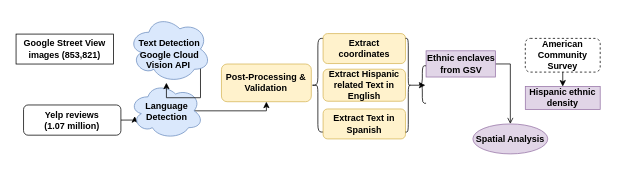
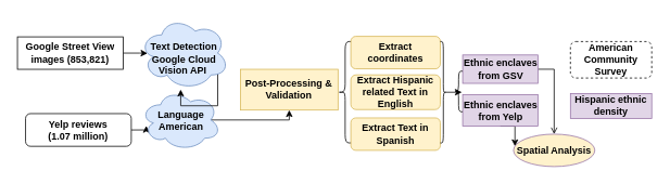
+ <mxCell id="11" value="" style="edgeStyle=orthogonalEdgeStyle;rounded=0;orthogonalLoop=1;jettySize=auto;html=1;entryX=0.091;entryY=0.503;entryDx=0;entryDy=0;entryPerimeter=0;" parent="1" source="12" target="14" edge="1"><mxGeometry relative="1" as="geometry" /></mxCell>
- <mxCell id="9" style="edgeStyle=orthogonalEdgeStyle;rounded=0;orthogonalLoop=1;jettySize=auto;html=1;exitX=0.5;exitY=1;exitDx=0;exitDy=0;entryX=0.5;entryY=0;entryDx=0;entryDy=0;" parent="1" source="10" target="8" edge="1"><mxGeometry relative="1" as="geometry" /></mxCell>
- <mxCell id="4" value="&lt;b&gt;Post-Processing &amp;amp;&lt;br&gt;Validation&lt;br&gt;&lt;/b&gt;" style="rounded=1;whiteSpace=wrap;html=1;fontSize=12;glass=0;strokeWidth=1;shadow=0;fillColor=#fff2cc;strokeColor=#d6b656;" parent="1" vertex="1"><mxGeometry x="294.25" y="85" width="120" height="50.32" as="geometry" /></mxCell>
+ <mxCell id="4" value="&lt;b&gt;Post-Processing &amp;amp;&lt;br&gt;Validation&lt;br&gt;&lt;/b&gt;" style="whiteSpace=wrap;html=1;fontSize=12;glass=0;strokeWidth=1;shadow=0;fillColor=#fff2cc;strokeColor=#d6b656;rounded=0;" parent="1" vertex="1"><mxGeometry x="294.25" y="85" width="120" height="50.32" as="geometry" /></mxCell>
+ <mxCell id="24" value="&lt;b&gt;Ethnic enclaves from Yelp&lt;/b&gt;" style="rounded=0;whiteSpace=wrap;html=1;fillColor=#e1d5e7;strokeColor=#9673a6;" parent="1" vertex="1"><mxGeometry x="567.5" y="116.26" width="92.5" height="38.74" as="geometry" /></mxCell>
- <mxCell id="7" value="&lt;b&gt;Language Detection&lt;/b&gt;" style="ellipse;shape=cloud;whiteSpace=wrap;html=1;fillColor=#dae8fc;strokeColor=#6c8ebf;" parent="1" vertex="1"><mxGeometry x="171.5" y="110" width="98.5" height="75" as="geometry" /></mxCell>
+ <mxCell id="7" value="&lt;b&gt;Language American&lt;/b&gt;" style="ellipse;shape=cloud;whiteSpace=wrap;html=1;fillColor=#dae8fc;strokeColor=#6c8ebf;" parent="1" vertex="1"><mxGeometry x="171.5" y="110" width="98.5" height="75" as="geometry" /></mxCell>
+ <mxCell id="23" style="edgeStyle=orthogonalEdgeStyle;rounded=0;orthogonalLoop=1;jettySize=auto;html=1;exitX=0.5;exitY=1;exitDx=0;exitDy=0;entryX=0.018;entryY=0.375;entryDx=0;entryDy=0;entryPerimeter=0;" parent="1" source="24" target="25" edge="1"><mxGeometry relative="1" as="geometry" /></mxCell>
- <mxCell id="25" value="Spatial Analysis" style="ellipse;whiteSpace=wrap;html=1;fillColor=#e1d5e7;strokeColor=#9673a6;fontStyle=1" parent="1" vertex="1"><mxGeometry x="630" y="165" width="100" height="40" as="geometry" /></mxCell>
+ <mxCell id="25" value="Spatial Analysis" style="ellipse;whiteSpace=wrap;html=1;fillColor=#fff2cc;strokeColor=#9673a6;fontStyle=1;" parent="1" vertex="1"><mxGeometry x="630" y="165" width="100" height="40" as="geometry" /></mxCell>
